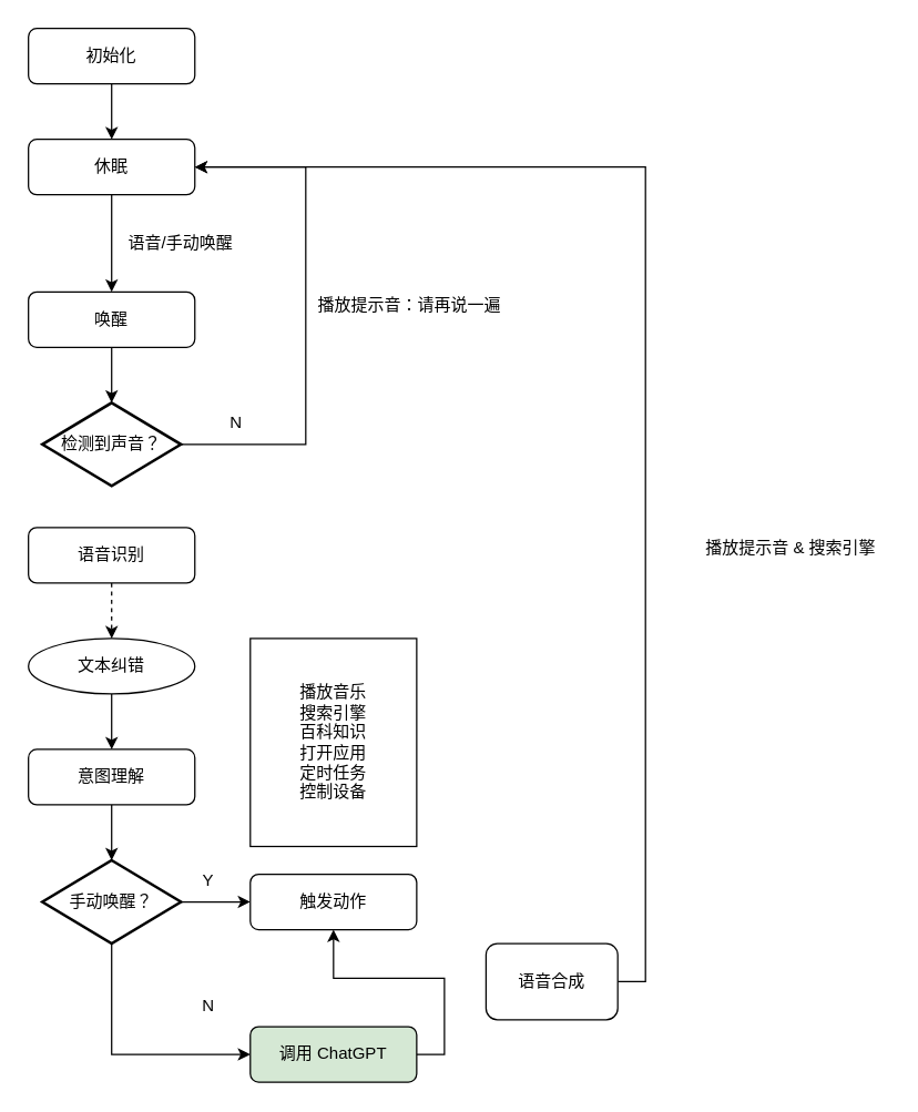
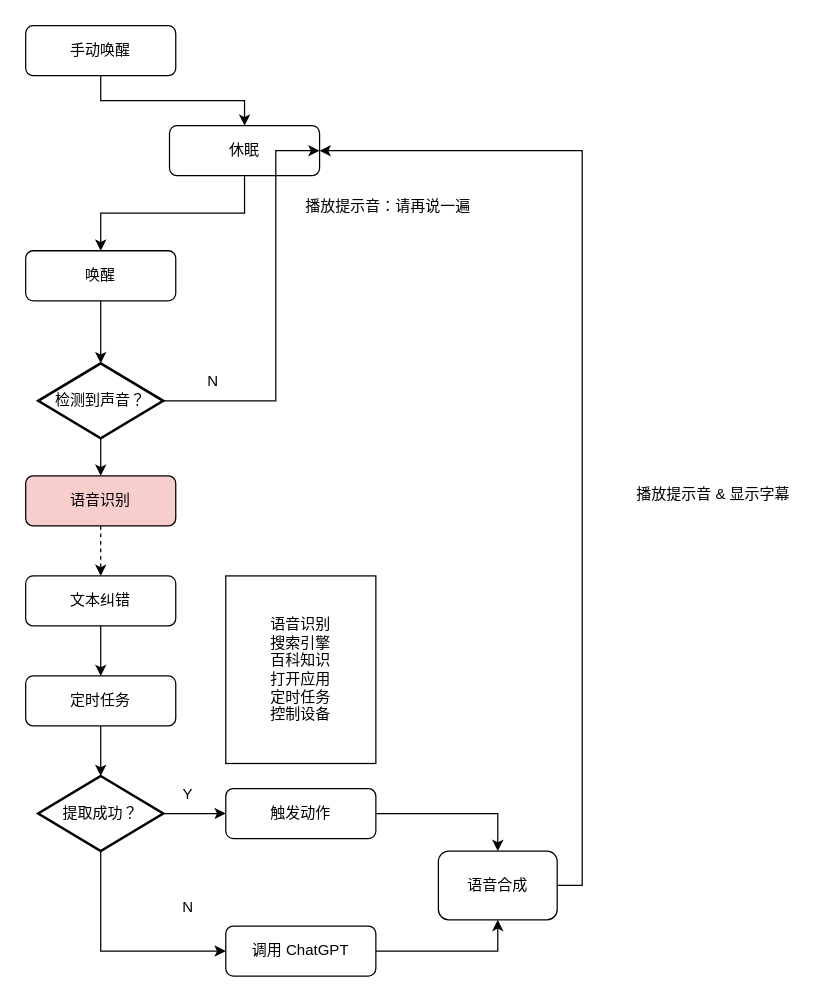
- <mxCell id="3" value="初始化" style="rounded=1;whiteSpace=wrap;html=1;" vertex="1" parent="1"><mxGeometry x="20" y="20" width="120" height="40" as="geometry" /></mxCell>
+ <mxCell id="3" value="手动唤醒" style="rounded=1;whiteSpace=wrap;html=1;" vertex="1" parent="1"><mxGeometry x="20" y="20" width="120" height="40" as="geometry" /></mxCell>
- <mxCell id="5" value="休眠" style="rounded=1;whiteSpace=wrap;html=1;" vertex="1" parent="1"><mxGeometry x="20" y="100" width="120" height="40" as="geometry" /></mxCell>
+ <mxCell id="5" value="休眠" style="rounded=1;whiteSpace=wrap;html=1;" vertex="1" parent="1"><mxGeometry x="135" y="100" width="120" height="40" as="geometry" /></mxCell>
- <mxCell id="11" value="语音/手动唤醒" style="text;html=1;strokeColor=none;fillColor=none;align=center;verticalAlign=middle;whiteSpace=wrap;rounded=0;" vertex="1" parent="1"><mxGeometry x="70" y="160" width="120" height="30" as="geometry" /></mxCell>
- <mxCell id="12" value="播放提示音：请再说一遍" style="text;html=1;strokeColor=none;fillColor=none;align=center;verticalAlign=middle;whiteSpace=wrap;rounded=0;" vertex="1" parent="1"><mxGeometry x="210" y="205" width="170" height="30" as="geometry" /></mxCell>
+ <mxCell id="12" value="播放提示音：请再说一遍" style="text;html=1;strokeColor=none;fillColor=none;align=center;verticalAlign=middle;whiteSpace=wrap;rounded=0;" vertex="1" parent="1"><mxGeometry x="225" y="150" width="170" height="30" as="geometry" /></mxCell>
- <mxCell id="10" value="唤醒" style="rounded=1;whiteSpace=wrap;html=1;" vertex="1" parent="1"><mxGeometry x="20" y="210" width="120" height="40" as="geometry" /></mxCell>
+ <mxCell id="10" value="唤醒" style="rounded=1;whiteSpace=wrap;html=1;" vertex="1" parent="1"><mxGeometry x="20" y="200" width="120" height="40" as="geometry" /></mxCell>
+ <mxCell id="7" style="edgeStyle=orthogonalEdgeStyle;rounded=0;orthogonalLoop=1;jettySize=auto;html=1;exitX=0.5;exitY=1;exitDx=0;exitDy=0;exitPerimeter=0;entryX=0.5;entryY=0;entryDx=0;entryDy=0;" edge="1" parent="1" source="8" target="22"><mxGeometry relative="1" as="geometry" /></mxCell>
- <mxCell id="31" value="播放提示音 &amp;amp; 搜索引擎" style="text;html=1;strokeColor=none;fillColor=none;align=center;verticalAlign=middle;whiteSpace=wrap;rounded=0;" vertex="1" parent="1"><mxGeometry x="500" y="380" width="140" height="30" as="geometry" /></mxCell>
+ <mxCell id="31" value="播放提示音 &amp;amp; 显示字幕" style="text;html=1;strokeColor=none;fillColor=none;align=center;verticalAlign=middle;whiteSpace=wrap;rounded=0;" vertex="1" parent="1"><mxGeometry x="500" y="380" width="140" height="30" as="geometry" /></mxCell>
- <mxCell id="22" value="语音识别" style="rounded=1;whiteSpace=wrap;html=1;" vertex="1" parent="1"><mxGeometry x="20" y="380" width="120" height="40" as="geometry" /></mxCell>
+ <mxCell id="22" value="语音识别" style="rounded=1;whiteSpace=wrap;html=1;fillColor=#f8cecc;" vertex="1" parent="1"><mxGeometry x="20" y="380" width="120" height="40" as="geometry" /></mxCell>
- <mxCell id="15" value="文本纠错" style="ellipse;whiteSpace=wrap;html=1;" vertex="1" parent="1"><mxGeometry x="20" y="460" width="120" height="40" as="geometry" /></mxCell>
+ <mxCell id="15" value="文本纠错" style="rounded=1;whiteSpace=wrap;html=1;" vertex="1" parent="1"><mxGeometry x="20" y="460" width="120" height="40" as="geometry" /></mxCell>
- <mxCell id="32" value="播放音乐&lt;br&gt;搜索引擎&lt;br&gt;百科知识&lt;br&gt;打开应用&lt;br&gt;定时任务&lt;br&gt;控制设备" style="rounded=0;whiteSpace=wrap;html=1;" vertex="1" parent="1"><mxGeometry x="180" y="460" width="120" height="150" as="geometry" /></mxCell>
+ <mxCell id="32" value="语音识别&lt;br&gt;搜索引擎&lt;br&gt;百科知识&lt;br&gt;打开应用&lt;br&gt;定时任务&lt;br&gt;控制设备" style="rounded=0;whiteSpace=wrap;html=1;" vertex="1" parent="1"><mxGeometry x="180" y="460" width="120" height="150" as="geometry" /></mxCell>
- <mxCell id="17" value="意图理解" style="rounded=1;whiteSpace=wrap;html=1;" vertex="1" parent="1"><mxGeometry x="20" y="540" width="120" height="40" as="geometry" /></mxCell>
+ <mxCell id="17" value="定时任务" style="rounded=1;whiteSpace=wrap;html=1;" vertex="1" parent="1"><mxGeometry x="20" y="540" width="120" height="40" as="geometry" /></mxCell>
- <mxCell id="20" value="手动唤醒？" style="strokeWidth=2;html=1;shape=mxgraph.flowchart.decision;whiteSpace=wrap;" vertex="1" parent="1"><mxGeometry x="30" y="620" width="100" height="60" as="geometry" /></mxCell>
+ <mxCell id="20" value="提取成功？" style="strokeWidth=2;html=1;shape=mxgraph.flowchart.decision;whiteSpace=wrap;" vertex="1" parent="1"><mxGeometry x="30" y="620" width="100" height="60" as="geometry" /></mxCell>
+ <mxCell id="23" style="edgeStyle=orthogonalEdgeStyle;rounded=0;orthogonalLoop=1;jettySize=auto;html=1;exitX=1;exitY=0.5;exitDx=0;exitDy=0;entryX=0.5;entryY=0;entryDx=0;entryDy=0;" edge="1" parent="1" source="24" target="30"><mxGeometry relative="1" as="geometry" /></mxCell>
- <mxCell id="26" style="edgeStyle=orthogonalEdgeStyle;rounded=0;orthogonalLoop=1;jettySize=auto;html=1;exitX=1;exitY=0.5;exitDx=0;exitDy=0;" edge="1" parent="1" source="27" target="24"><mxGeometry relative="1" as="geometry" /></mxCell>
+ <mxCell id="26" style="edgeStyle=orthogonalEdgeStyle;rounded=0;orthogonalLoop=1;jettySize=auto;html=1;exitX=1;exitY=0.5;exitDx=0;exitDy=0;entryX=0.5;entryY=1;entryDx=0;entryDy=0;" edge="1" parent="1" source="27" target="30"><mxGeometry relative="1" as="geometry" /></mxCell>
- <mxCell id="27" value="调用 ChatGPT" style="rounded=1;whiteSpace=wrap;html=1;fillColor=#d5e8d4;" vertex="1" parent="1"><mxGeometry x="180" y="740" width="120" height="40" as="geometry" /></mxCell>
+ <mxCell id="27" value="调用 ChatGPT" style="rounded=1;whiteSpace=wrap;html=1;" vertex="1" parent="1"><mxGeometry x="180" y="740" width="120" height="40" as="geometry" /></mxCell>
